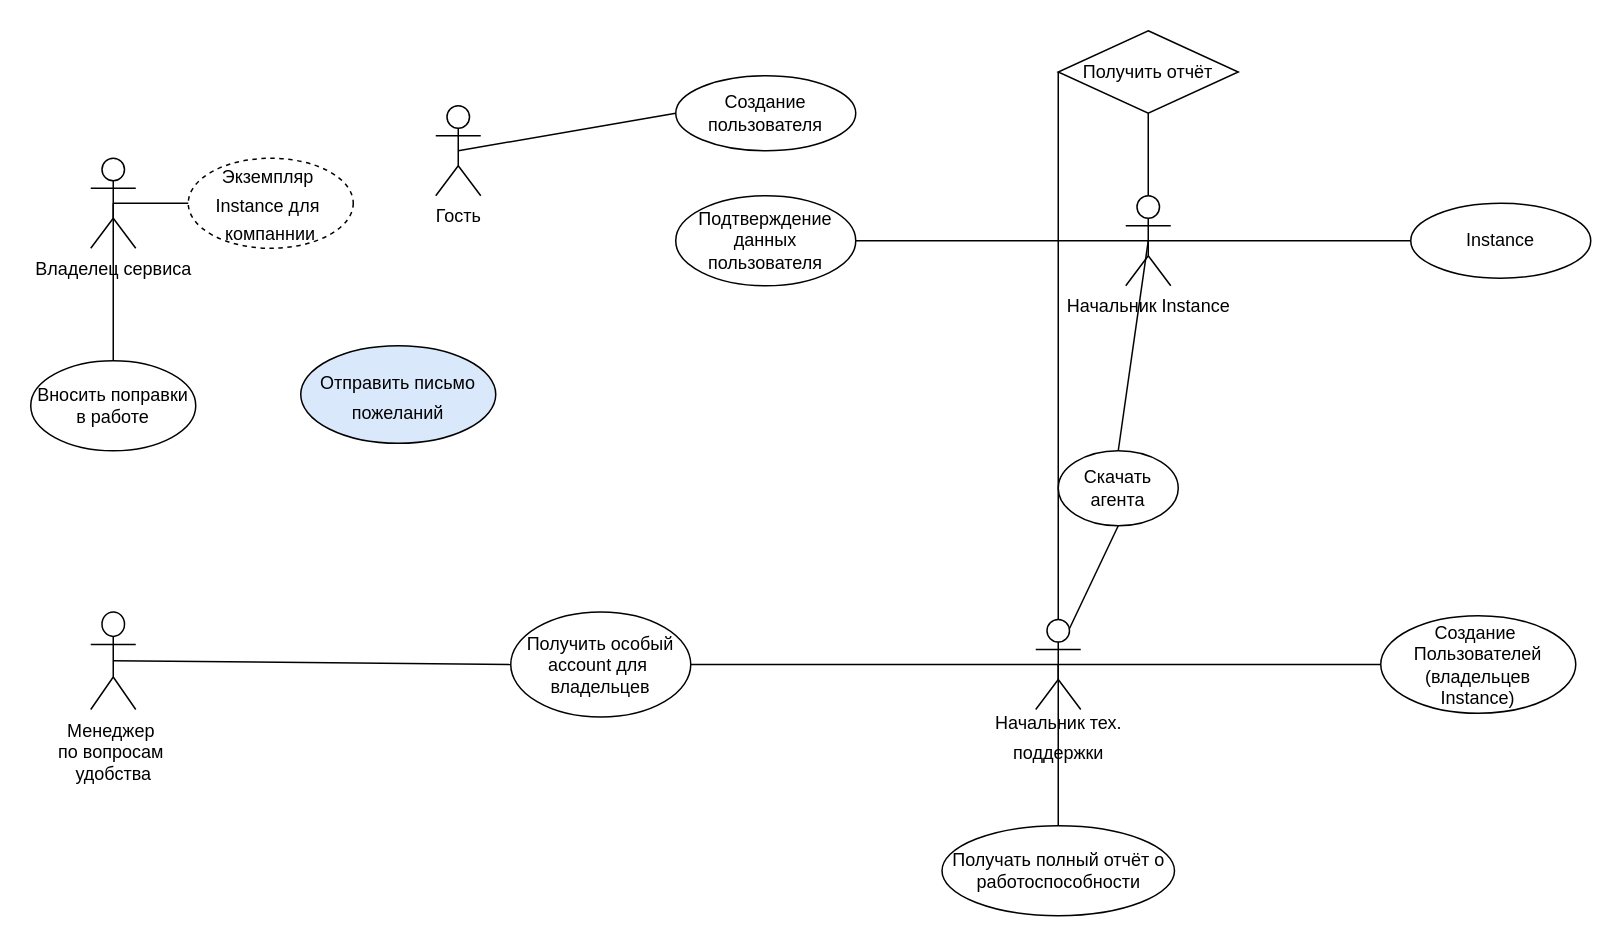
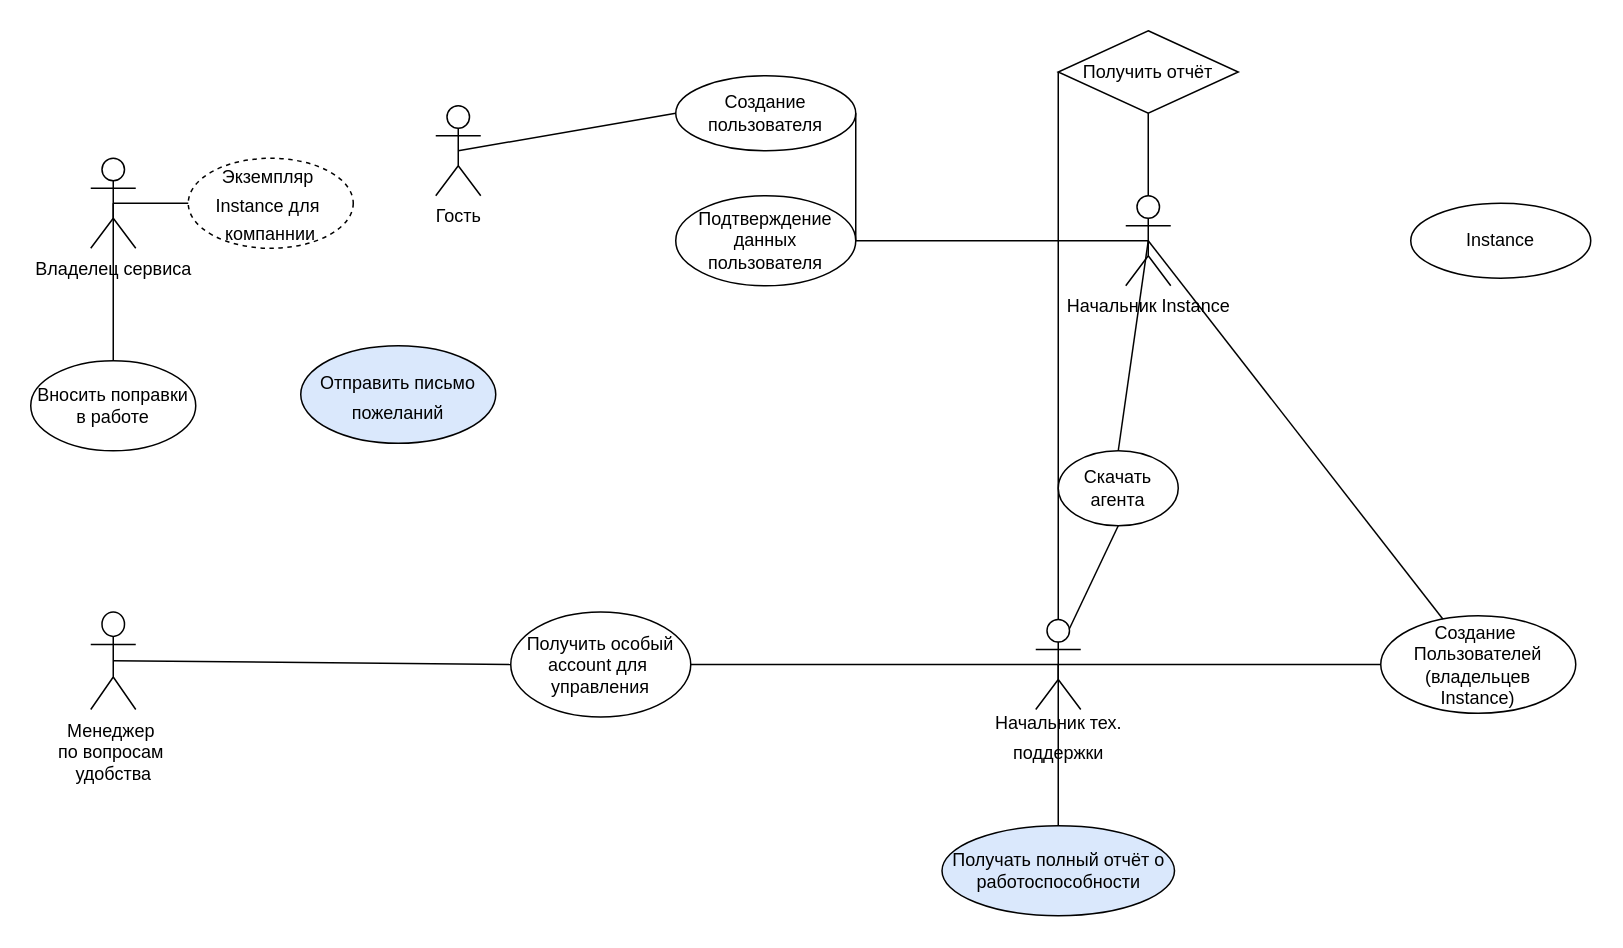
+ <mxCell id="22" value="" style="endArrow=none;html=1;rounded=0;exitX=1;exitY=0.5;exitDx=0;exitDy=0;entryX=1;entryY=0.5;entryDx=0;entryDy=0;" edge="1" parent="1" source="3" target="4"><mxGeometry width="50" height="50" relative="1" as="geometry"><mxPoint x="460" y="300" as="sourcePoint" /><mxPoint x="510" y="250" as="targetPoint" /></mxGeometry></mxCell>
- <mxCell id="26" value="" style="endArrow=none;html=1;rounded=0;entryX=0;entryY=0.5;entryDx=0;entryDy=0;exitX=0.5;exitY=0.5;exitDx=0;exitDy=0;exitPerimeter=0;" edge="1" parent="1" source="5" target="18"><mxGeometry width="50" height="50" relative="1" as="geometry"><mxPoint x="480" y="300" as="sourcePoint" /><mxPoint x="530" y="250" as="targetPoint" /></mxGeometry></mxCell>
+ <mxCell id="26" value="" style="endArrow=none;html=1;rounded=0;exitX=0.5;exitY=0.5;exitDx=0;exitDy=0;exitPerimeter=0;" edge="1" parent="1" source="5" target="15"><mxGeometry width="50" height="50" relative="1" as="geometry"><mxPoint x="480" y="300" as="sourcePoint" /><mxPoint x="530" y="250" as="targetPoint" /></mxGeometry></mxCell>
- <mxCell id="17" value="Получить особый&lt;br&gt;account для&amp;nbsp;&lt;br&gt;владельцев" style="ellipse;whiteSpace=wrap;html=1;" parent="1" vertex="1"><mxGeometry x="340" y="407.5" width="120" height="70" as="geometry" /></mxCell>
+ <mxCell id="17" value="Получить особый&lt;br&gt;account для&amp;nbsp;&lt;br&gt;управления" style="ellipse;whiteSpace=wrap;html=1;" parent="1" vertex="1"><mxGeometry x="340" y="407.5" width="120" height="70" as="geometry" /></mxCell>
- <mxCell id="9" value="Получать полный отчёт о работоспособности" style="ellipse;whiteSpace=wrap;html=1;" parent="1" vertex="1"><mxGeometry x="627.5" y="550" width="155" height="60" as="geometry" /></mxCell>
+ <mxCell id="9" value="Получать полный отчёт о работоспособности" style="ellipse;whiteSpace=wrap;html=1;fillColor=#dae8fc;" parent="1" vertex="1"><mxGeometry x="627.5" y="550" width="155" height="60" as="geometry" /></mxCell>
